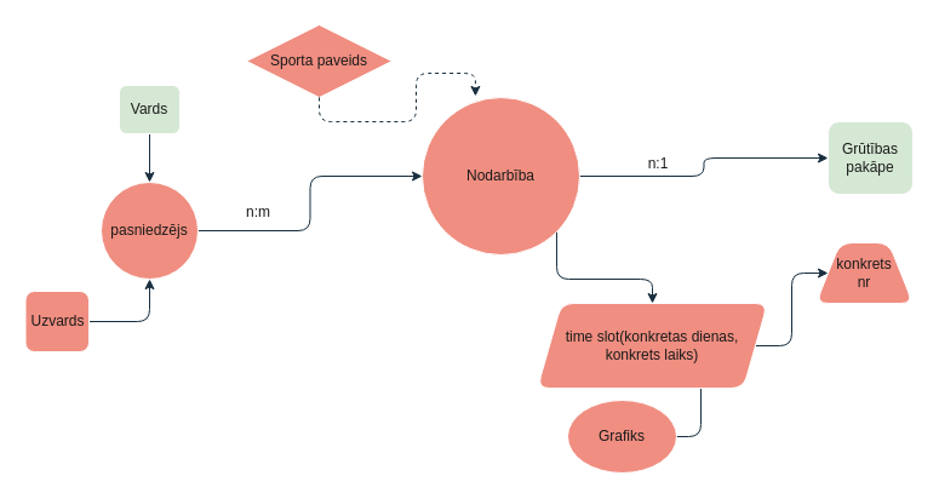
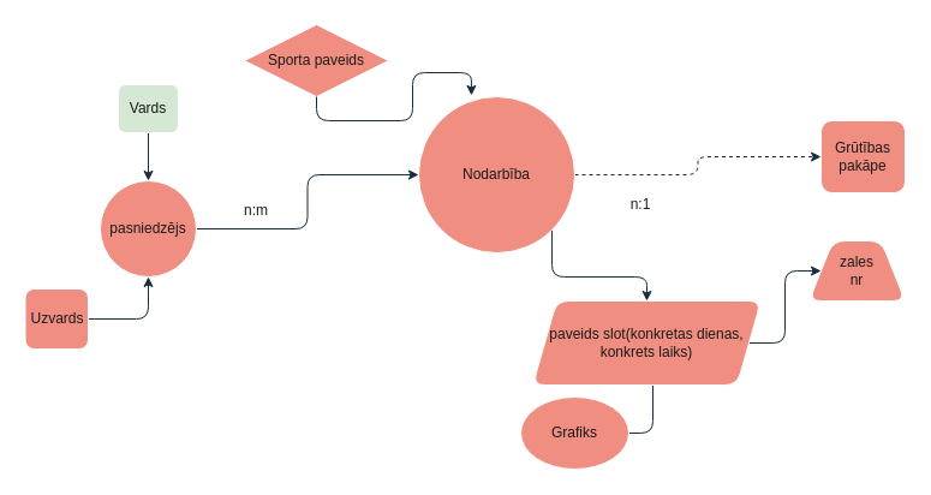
- <mxCell id="6" style="edgeStyle=orthogonalEdgeStyle;rounded=1;orthogonalLoop=1;jettySize=auto;html=1;exitX=0.5;exitY=1;exitDx=0;exitDy=0;entryX=0.338;entryY=-0.008;entryDx=0;entryDy=0;entryPerimeter=0;labelBackgroundColor=none;strokeColor=#182E3E;fontColor=default;dashed=1;" edge="1" parent="1" source="2" target="5"><mxGeometry relative="1" as="geometry"><mxPoint x="393" y="70" as="targetPoint" /></mxGeometry></mxCell>
+ <mxCell id="6" style="edgeStyle=orthogonalEdgeStyle;rounded=1;orthogonalLoop=1;jettySize=auto;html=1;exitX=0.5;exitY=1;exitDx=0;exitDy=0;entryX=0.338;entryY=-0.008;entryDx=0;entryDy=0;entryPerimeter=0;labelBackgroundColor=none;strokeColor=#182E3E;fontColor=default;" edge="1" parent="1" source="2" target="5"><mxGeometry relative="1" as="geometry"><mxPoint x="393" y="70" as="targetPoint" /></mxGeometry></mxCell>
- <mxCell id="7" value="Grūtības pakāpe" style="rounded=1;whiteSpace=wrap;html=1;labelBackgroundColor=none;fillColor=#d5e8d4;strokeColor=#FFFFFF;fontColor=#1A1A1A;" vertex="1" parent="1"><mxGeometry x="683" y="100" width="70" height="60" as="geometry" /></mxCell>
+ <mxCell id="7" value="Grūtības pakāpe" style="rounded=1;whiteSpace=wrap;html=1;labelBackgroundColor=none;fillColor=#F08E81;strokeColor=#FFFFFF;fontColor=#1A1A1A;" vertex="1" parent="1"><mxGeometry x="683" y="100" width="70" height="60" as="geometry" /></mxCell>
- <mxCell id="10" value="n:1" style="text;html=1;strokeColor=none;fillColor=none;align=center;verticalAlign=middle;whiteSpace=wrap;rounded=1;fontColor=#1A1A1A;" vertex="1" parent="1"><mxGeometry x="513" y="120" width="60" height="30" as="geometry" /></mxCell>
+ <mxCell id="10" value="n:1" style="text;html=1;strokeColor=none;fillColor=none;align=center;verticalAlign=middle;whiteSpace=wrap;rounded=1;fontColor=#1A1A1A;" vertex="1" parent="1"><mxGeometry x="503" y="155" width="60" height="30" as="geometry" /></mxCell>
- <mxCell id="3" style="edgeStyle=orthogonalEdgeStyle;rounded=1;orthogonalLoop=1;jettySize=auto;html=1;exitX=1;exitY=0.5;exitDx=0;exitDy=0;entryX=0;entryY=0.5;entryDx=0;entryDy=0;labelBackgroundColor=none;strokeColor=#182E3E;fontColor=default;" edge="1" parent="1" source="5" target="7"><mxGeometry relative="1" as="geometry" /></mxCell>
+ <mxCell id="3" style="edgeStyle=orthogonalEdgeStyle;rounded=1;orthogonalLoop=1;jettySize=auto;html=1;exitX=1;exitY=0.5;exitDx=0;exitDy=0;entryX=0;entryY=0.5;entryDx=0;entryDy=0;labelBackgroundColor=none;strokeColor=#182E3E;fontColor=default;dashed=1;" edge="1" parent="1" source="5" target="7"><mxGeometry relative="1" as="geometry" /></mxCell>
- <mxCell id="20" value="konkrets&lt;br&gt;nr" style="shape=trapezoid;perimeter=trapezoidPerimeter;whiteSpace=wrap;html=1;fixedSize=1;rounded=1;strokeColor=#FFFFFF;fontColor=#1A1A1A;fillColor=#F08E81;" vertex="1" parent="1"><mxGeometry x="673" y="200" width="80" height="50" as="geometry" /></mxCell>
+ <mxCell id="20" value="zales&lt;br&gt;nr" style="shape=trapezoid;perimeter=trapezoidPerimeter;whiteSpace=wrap;html=1;fixedSize=1;rounded=1;strokeColor=#FFFFFF;fontColor=#1A1A1A;fillColor=#F08E81;" vertex="1" parent="1"><mxGeometry x="673" y="200" width="80" height="50" as="geometry" /></mxCell>
- <mxCell id="19" value="time slot(konkretas dienas, konkrets laiks)" style="shape=parallelogram;perimeter=parallelogramPerimeter;whiteSpace=wrap;html=1;fixedSize=1;rounded=1;strokeColor=#FFFFFF;fontColor=#1A1A1A;fillColor=#F08E81;" vertex="1" parent="1"><mxGeometry x="443" y="250" width="190" height="70" as="geometry" /></mxCell>
+ <mxCell id="19" value="paveids slot(konkretas dienas, konkrets laiks)" style="shape=parallelogram;perimeter=parallelogramPerimeter;whiteSpace=wrap;html=1;fixedSize=1;rounded=1;strokeColor=#FFFFFF;fontColor=#1A1A1A;fillColor=#F08E81;" vertex="1" parent="1"><mxGeometry x="443" y="250" width="190" height="70" as="geometry" /></mxCell>
- <mxCell id="17" value="Grafiks" style="ellipse;whiteSpace=wrap;html=1;rounded=1;strokeColor=#FFFFFF;fontColor=#1A1A1A;fillColor=#F08E81;" vertex="1" parent="1"><mxGeometry x="468" y="330" width="90" height="60" as="geometry" /></mxCell>
+ <mxCell id="17" value="Grafiks" style="ellipse;whiteSpace=wrap;html=1;rounded=1;strokeColor=#FFFFFF;fontColor=#1A1A1A;fillColor=#F08E81;" vertex="1" parent="1"><mxGeometry x="433" y="330" width="90" height="60" as="geometry" /></mxCell>
